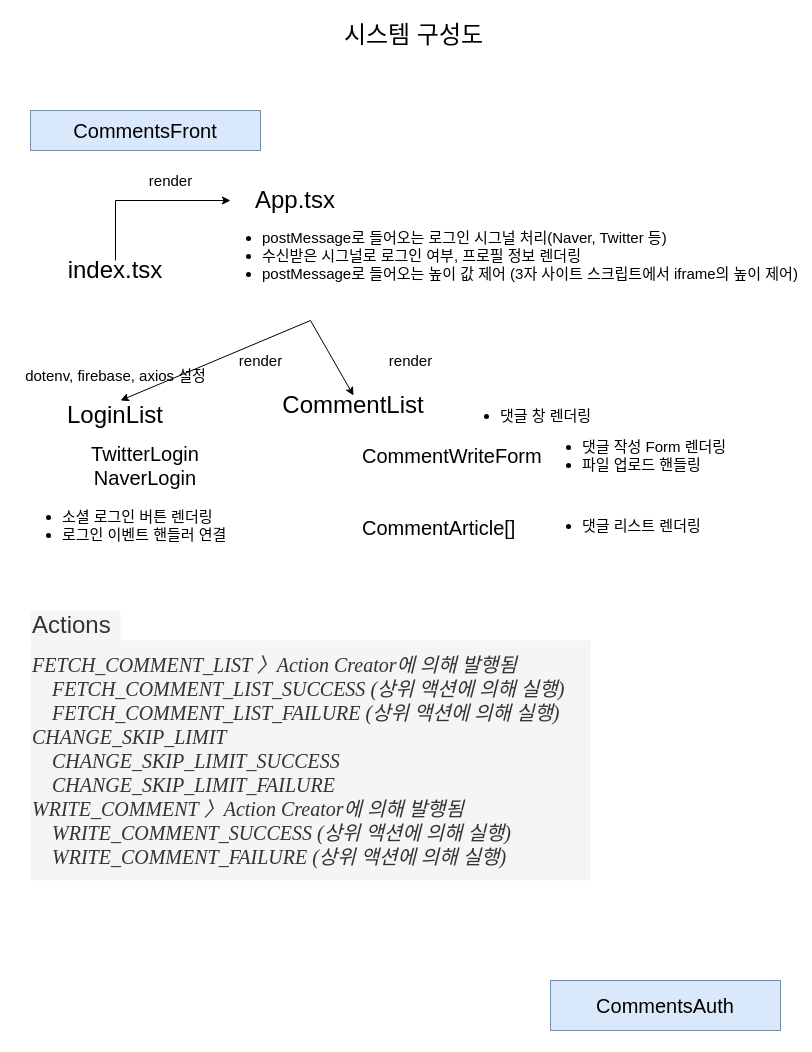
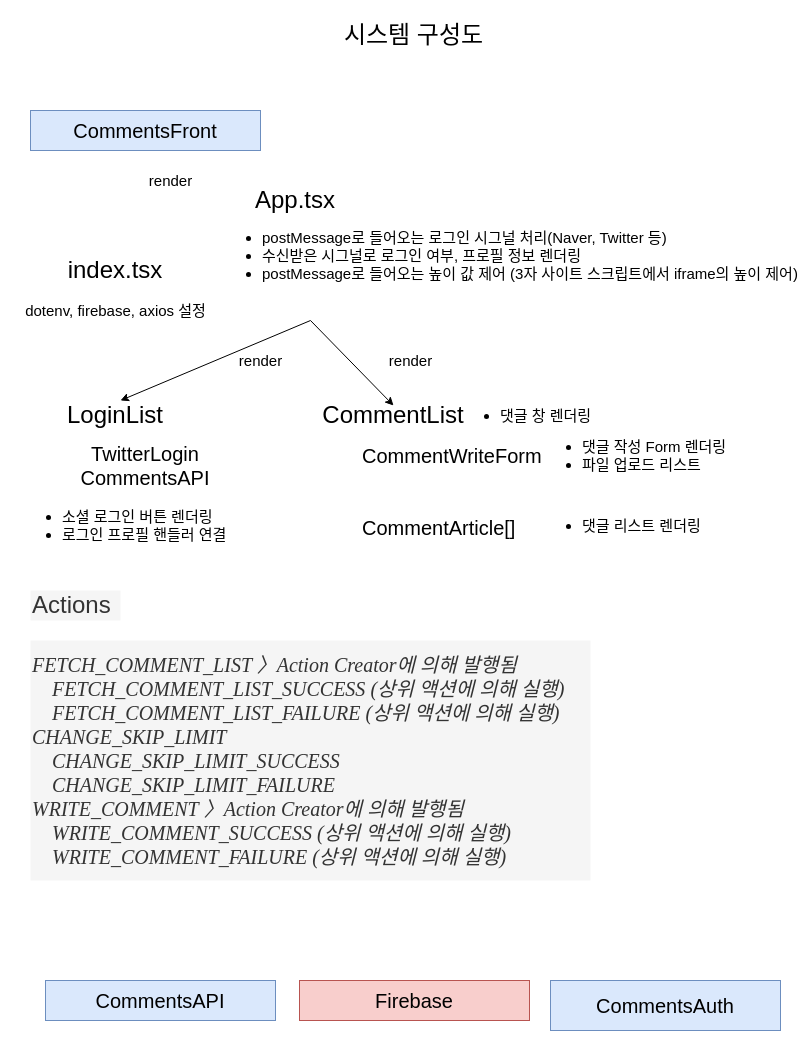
- <mxCell id="8" style="edgeStyle=orthogonalEdgeStyle;rounded=0;orthogonalLoop=1;jettySize=auto;html=1;exitX=0.5;exitY=0;exitDx=0;exitDy=0;entryX=0;entryY=0.5;entryDx=0;entryDy=0;fontSize=24;" edge="1" parent="1" source="9" target="7"><mxGeometry relative="1" as="geometry" /></mxCell>
- <mxCell id="11" value="&lt;div&gt;&lt;span&gt;dotenv,&amp;nbsp;&lt;/span&gt;&lt;span&gt;firebase,&amp;nbsp;&lt;/span&gt;&lt;span&gt;axios&amp;nbsp;&lt;/span&gt;&lt;span&gt;설정&lt;/span&gt;&lt;/div&gt;" style="text;html=1;align=center;verticalAlign=middle;resizable=0;points=[];autosize=1;fontSize=15;" vertex="1" parent="1"><mxGeometry x="20" y="365" width="190" height="20" as="geometry" /></mxCell>
+ <mxCell id="11" value="&lt;div&gt;&lt;span&gt;dotenv,&amp;nbsp;&lt;/span&gt;&lt;span&gt;firebase,&amp;nbsp;&lt;/span&gt;&lt;span&gt;axios&amp;nbsp;&lt;/span&gt;&lt;span&gt;설정&lt;/span&gt;&lt;/div&gt;" style="text;html=1;align=center;verticalAlign=middle;resizable=0;points=[];autosize=1;fontSize=15;" vertex="1" parent="1"><mxGeometry x="20" y="300" width="190" height="20" as="geometry" /></mxCell>
- <mxCell id="14" value="CommentList" style="text;html=1;strokeColor=none;fillColor=none;align=center;verticalAlign=middle;whiteSpace=wrap;rounded=0;fontSize=24;" vertex="1" parent="1"><mxGeometry x="288" y="395" width="130" height="20" as="geometry" /></mxCell>
+ <mxCell id="14" value="CommentList" style="text;html=1;strokeColor=none;fillColor=none;align=center;verticalAlign=middle;whiteSpace=wrap;rounded=0;fontSize=24;" vertex="1" parent="1"><mxGeometry x="328" y="405" width="130" height="20" as="geometry" /></mxCell>
- <mxCell id="23" value="&lt;ul&gt;&lt;li&gt;댓글 작성 Form 렌더링&lt;/li&gt;&lt;li&gt;파일 업로드 핸들링&lt;/li&gt;&lt;/ul&gt;" style="text;html=1;align=left;verticalAlign=middle;resizable=0;points=[];autosize=1;fontSize=15;" vertex="1" parent="1"><mxGeometry x="540" y="420" width="190" height="70" as="geometry" /></mxCell>
+ <mxCell id="23" value="&lt;ul&gt;&lt;li&gt;댓글 작성 Form 렌더링&lt;/li&gt;&lt;li&gt;파일 업로드 리스트&lt;/li&gt;&lt;/ul&gt;" style="text;html=1;align=left;verticalAlign=middle;resizable=0;points=[];autosize=1;fontSize=15;" vertex="1" parent="1"><mxGeometry x="540" y="420" width="190" height="70" as="geometry" /></mxCell>
- <mxCell id="15" value="TwitterLogin&lt;br style=&quot;font-size: 20px;&quot;&gt;NaverLogin" style="text;html=1;strokeColor=none;fillColor=none;align=center;verticalAlign=middle;whiteSpace=wrap;rounded=0;fontSize=20;" vertex="1" parent="1"><mxGeometry x="80" y="435" width="130" height="60" as="geometry" /></mxCell>
+ <mxCell id="15" value="TwitterLogin&lt;br style=&quot;font-size: 20px;&quot;&gt;CommentsAPI" style="text;html=1;strokeColor=none;fillColor=none;align=center;verticalAlign=middle;whiteSpace=wrap;rounded=0;fontSize=20;" vertex="1" parent="1"><mxGeometry x="80" y="435" width="130" height="60" as="geometry" /></mxCell>
- <mxCell id="16" value="&lt;ul&gt;&lt;li&gt;소셜 로그인 버튼 렌더링&lt;/li&gt;&lt;li&gt;로그인 이벤트 핸들러 연결&lt;/li&gt;&lt;/ul&gt;" style="text;html=1;align=left;verticalAlign=middle;resizable=0;points=[];autosize=1;fontSize=15;" vertex="1" parent="1"><mxGeometry x="20" y="490" width="210" height="70" as="geometry" /></mxCell>
+ <mxCell id="16" value="&lt;ul&gt;&lt;li&gt;소셜 로그인 버튼 렌더링&lt;/li&gt;&lt;li&gt;로그인 프로필 핸들러 연결&lt;/li&gt;&lt;/ul&gt;" style="text;html=1;align=left;verticalAlign=middle;resizable=0;points=[];autosize=1;fontSize=15;" vertex="1" parent="1"><mxGeometry x="20" y="490" width="210" height="70" as="geometry" /></mxCell>
- <mxCell id="25" value="Actions" style="text;html=1;align=left;verticalAlign=middle;resizable=0;points=[];autosize=1;fontSize=24;fillColor=#f5f5f5;fontColor=#333333;" vertex="1" parent="1"><mxGeometry x="30" y="610" width="90" height="30" as="geometry" /></mxCell>
+ <mxCell id="25" value="Actions" style="text;html=1;align=left;verticalAlign=middle;resizable=0;points=[];autosize=1;fontSize=24;fillColor=#f5f5f5;fontColor=#333333;" vertex="1" parent="1"><mxGeometry x="30" y="590" width="90" height="30" as="geometry" /></mxCell>
+ <mxCell id="4" value="CommentsAPI" style="text;html=1;strokeColor=#6c8ebf;fillColor=#dae8fc;align=center;verticalAlign=middle;whiteSpace=wrap;rounded=0;fontSize=20;" vertex="1" parent="1"><mxGeometry x="45" y="980" width="230" height="40" as="geometry" /></mxCell>
+ <mxCell id="6" value="Firebase" style="text;html=1;strokeColor=#b85450;fillColor=#f8cecc;align=center;verticalAlign=middle;whiteSpace=wrap;rounded=0;fontSize=20;" vertex="1" parent="1"><mxGeometry x="299" y="980" width="230" height="40" as="geometry" /></mxCell>
